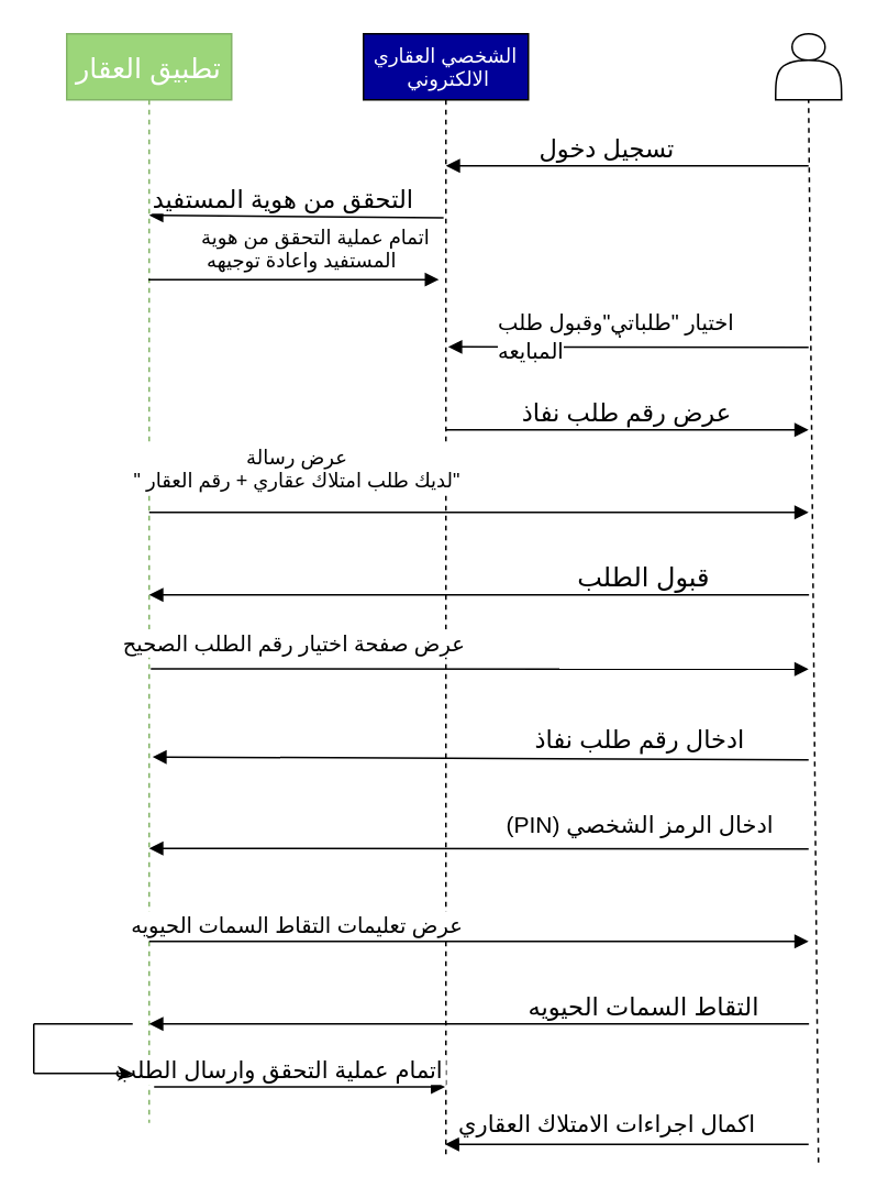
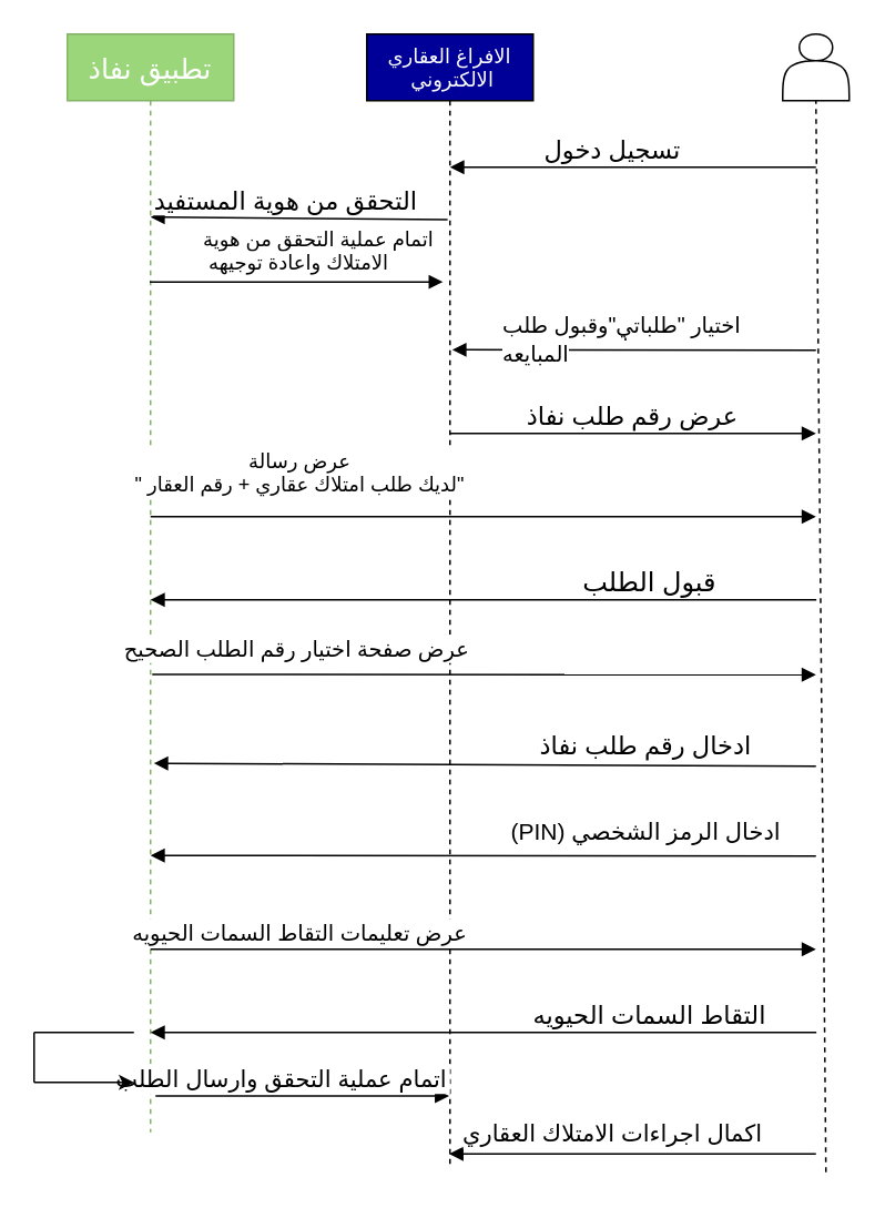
- <mxCell id="6" value="الشخصي العقاري&#10; الالكتروني" style="shape=umlLifeline;perimeter=lifelinePerimeter;container=1;collapsible=0;recursiveResize=0;rounded=0;shadow=0;strokeWidth=1;fillColor=#000099;fontSize=12;fontColor=#FFFFFF;" vertex="1" parent="1"><mxGeometry x="220" y="20" width="100" height="680" as="geometry" /></mxCell>
+ <mxCell id="6" value="الافراغ العقاري&#10; الالكتروني" style="shape=umlLifeline;perimeter=lifelinePerimeter;container=1;collapsible=0;recursiveResize=0;rounded=0;shadow=0;strokeWidth=1;fillColor=#000099;fontSize=12;fontColor=#FFFFFF;" vertex="1" parent="1"><mxGeometry x="220" y="20" width="100" height="680" as="geometry" /></mxCell>
- <mxCell id="2" value="تطبيق العقار" style="shape=umlLifeline;perimeter=lifelinePerimeter;container=1;collapsible=0;recursiveResize=0;rounded=0;shadow=0;strokeWidth=1;fontSize=17;fillColor=#9CD67A;strokeColor=#82b366;fontColor=#FFFFFF;" vertex="1" parent="1"><mxGeometry x="40" y="20" width="100" height="660" as="geometry" /></mxCell>
+ <mxCell id="2" value="تطبيق نفاذ" style="shape=umlLifeline;perimeter=lifelinePerimeter;container=1;collapsible=0;recursiveResize=0;rounded=0;shadow=0;strokeWidth=1;fontSize=17;fillColor=#9CD67A;strokeColor=#82b366;fontColor=#FFFFFF;" vertex="1" parent="1"><mxGeometry x="40" y="20" width="100" height="660" as="geometry" /></mxCell>
- <mxCell id="23" value="&lt;span style=&quot;color: rgb(0, 0, 0); font-family: Helvetica; font-size: 12px; font-style: normal; font-variant-ligatures: normal; font-variant-caps: normal; font-weight: 400; letter-spacing: normal; orphans: 2; text-align: center; text-indent: 0px; text-transform: none; widows: 2; word-spacing: 0px; -webkit-text-stroke-width: 0px; background-color: rgb(255, 255, 255); text-decoration-thickness: initial; text-decoration-style: initial; text-decoration-color: initial; float: none; display: inline !important;&quot;&gt;اتمام عملية التحقق من هوية&lt;br&gt;&amp;nbsp;المستفيد واعادة توجيهه&lt;/span&gt;" style="text;whiteSpace=wrap;html=1;fontSize=12;" vertex="1" parent="1"><mxGeometry x="120" y="130" width="170" height="30" as="geometry" /></mxCell>
+ <mxCell id="23" value="&lt;span style=&quot;color: rgb(0, 0, 0); font-family: Helvetica; font-size: 12px; font-style: normal; font-variant-ligatures: normal; font-variant-caps: normal; font-weight: 400; letter-spacing: normal; orphans: 2; text-align: center; text-indent: 0px; text-transform: none; widows: 2; word-spacing: 0px; -webkit-text-stroke-width: 0px; background-color: rgb(255, 255, 255); text-decoration-thickness: initial; text-decoration-style: initial; text-decoration-color: initial; float: none; display: inline !important;&quot;&gt;اتمام عملية التحقق من هوية&lt;br&gt;&amp;nbsp;الامتلاك واعادة توجيهه&lt;/span&gt;" style="text;whiteSpace=wrap;html=1;fontSize=12;" vertex="1" parent="1"><mxGeometry x="120" y="130" width="170" height="30" as="geometry" /></mxCell>
